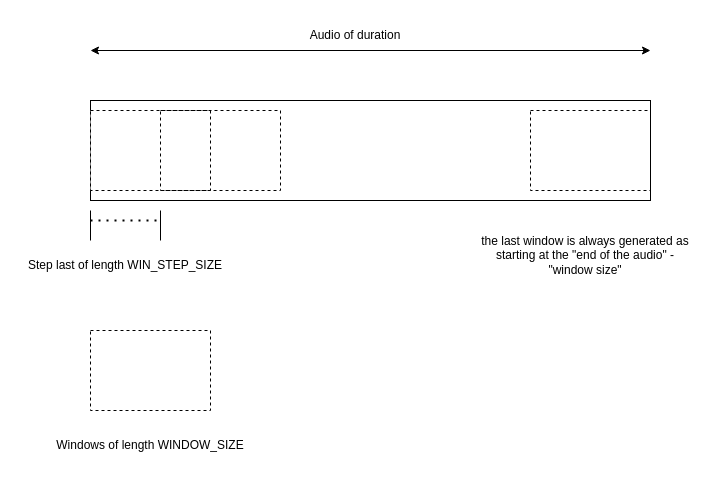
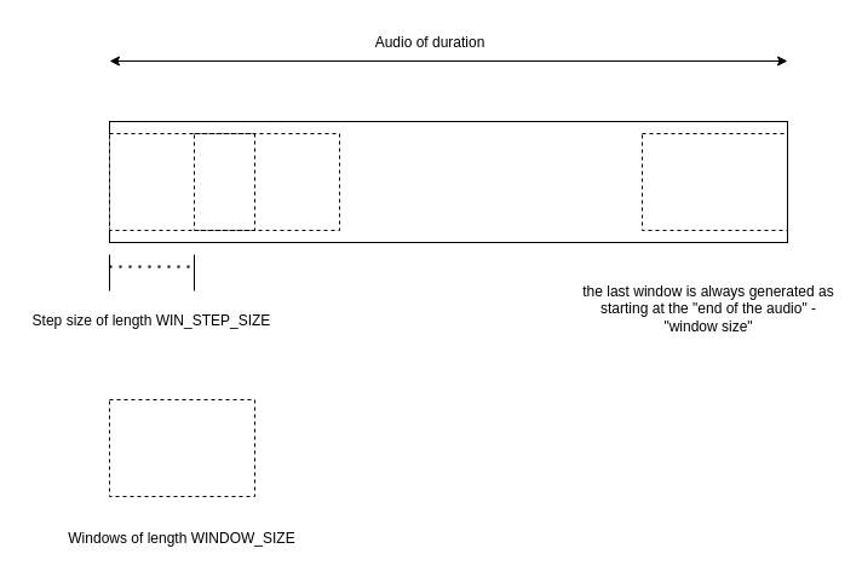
- <mxCell id="9" value="Step last of length WIN_STEP_SIZE" style="text;html=1;align=center;verticalAlign=middle;whiteSpace=wrap;rounded=0;" parent="1" vertex="1"><mxGeometry x="20" y="250" width="210" height="30" as="geometry" /></mxCell>
+ <mxCell id="9" value="Step size of length WIN_STEP_SIZE" style="text;html=1;align=center;verticalAlign=middle;whiteSpace=wrap;rounded=0;" parent="1" vertex="1"><mxGeometry x="20" y="250" width="210" height="30" as="geometry" /></mxCell>
